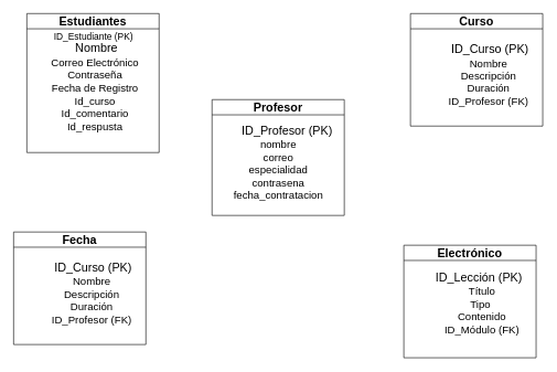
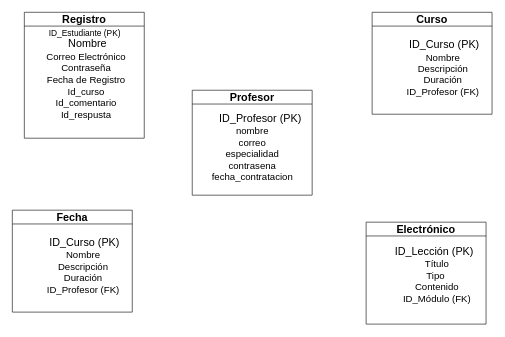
- <mxCell id="2" value="&lt;h2&gt;&lt;font style=&quot;font-size: 18px;&quot;&gt;Estudiantes&lt;/font&gt;&lt;/h2&gt;" style="swimlane;whiteSpace=wrap;html=1;" vertex="1" parent="1"><mxGeometry x="40" y="20" width="200" height="210" as="geometry" /></mxCell>
+ <mxCell id="2" value="&lt;h2&gt;&lt;font style=&quot;font-size: 18px;&quot;&gt;Registro&lt;/font&gt;&lt;/h2&gt;" style="swimlane;whiteSpace=wrap;html=1;" vertex="1" parent="1"><mxGeometry x="40" y="20" width="200" height="210" as="geometry" /></mxCell>
